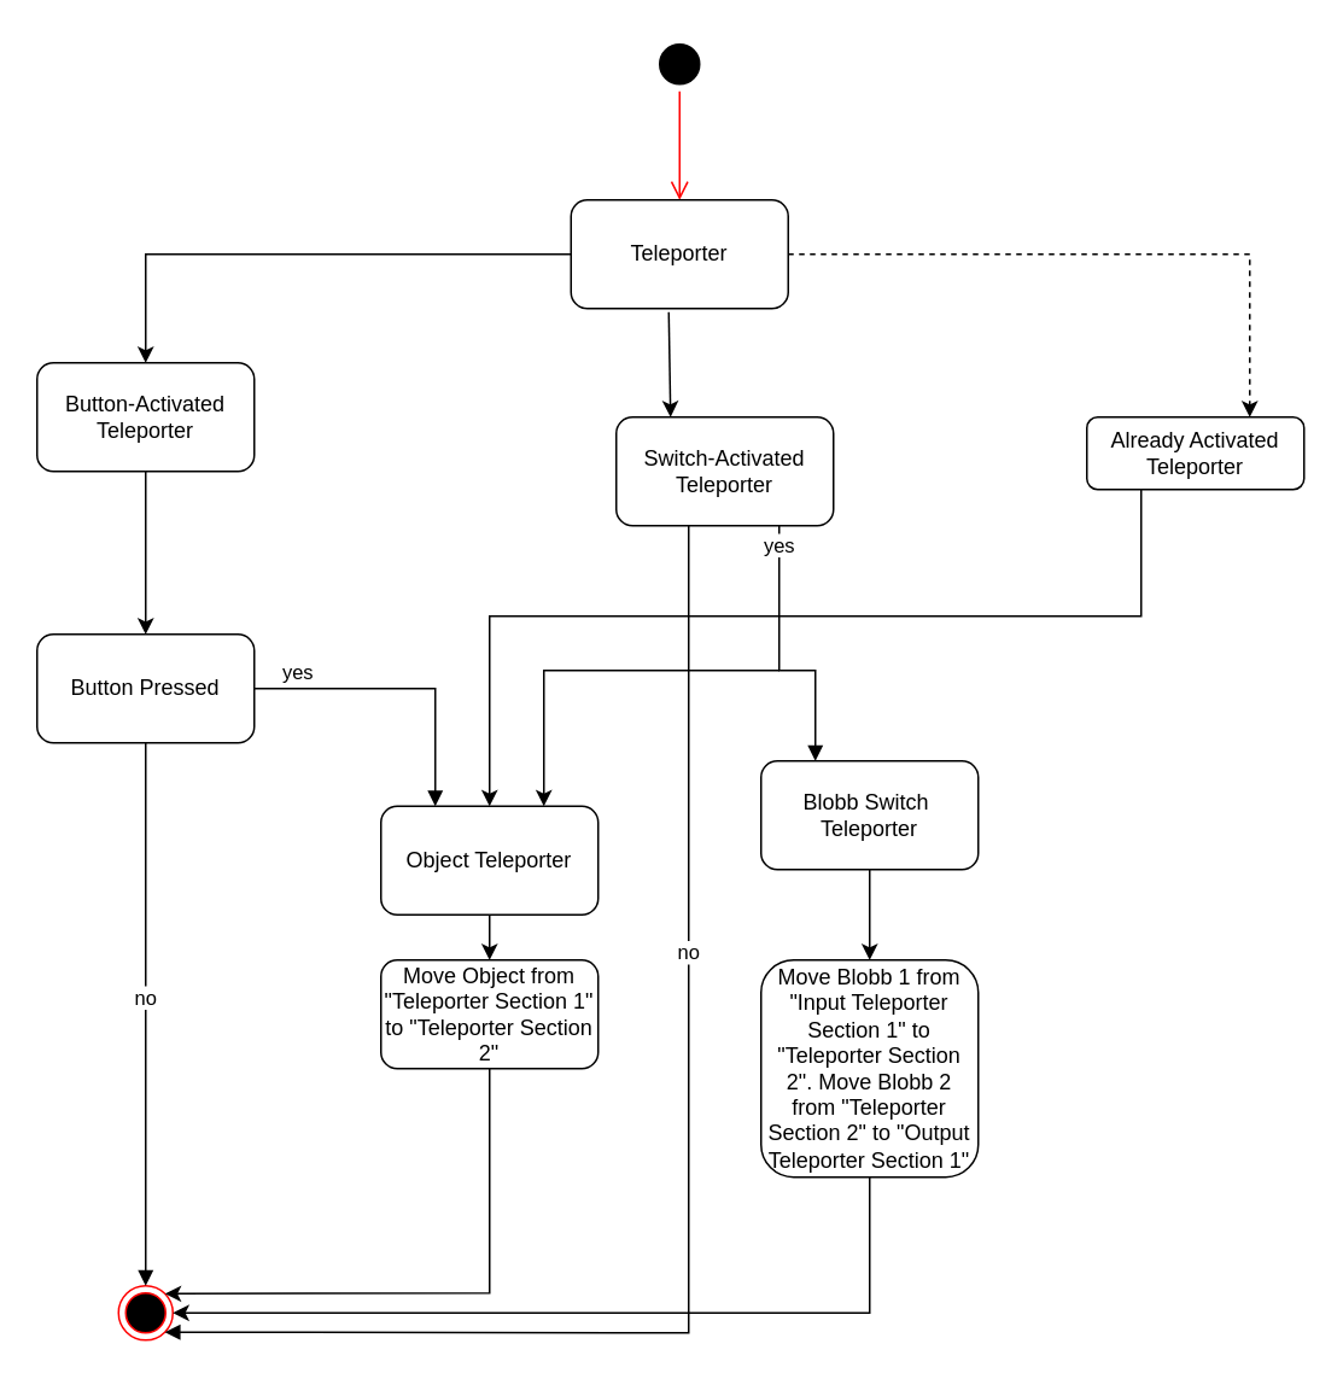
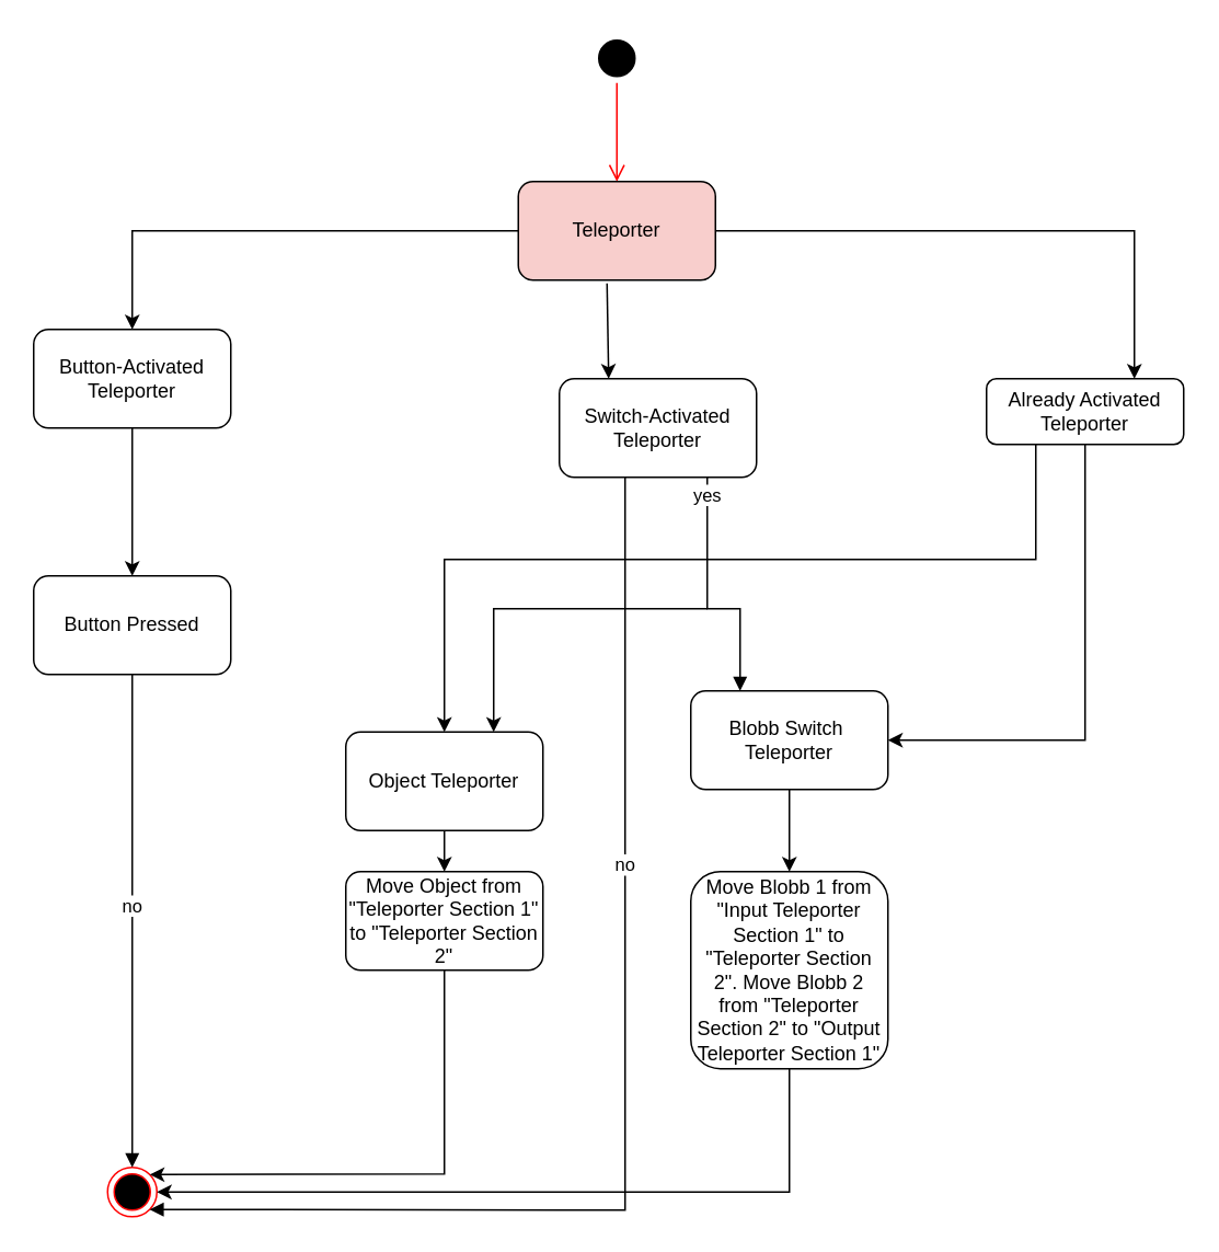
- <mxCell id="4" value="Teleporter" style="rounded=1;whiteSpace=wrap;html=1;" parent="1" vertex="1"><mxGeometry x="315" y="110" width="120" height="60" as="geometry" /></mxCell>
+ <mxCell id="4" value="Teleporter" style="rounded=1;whiteSpace=wrap;html=1;fillColor=#f8cecc;" parent="1" vertex="1"><mxGeometry x="315" y="110" width="120" height="60" as="geometry" /></mxCell>
- <mxCell id="9" value="" style="endArrow=classic;html=1;rounded=0;exitX=1;exitY=0.5;exitDx=0;exitDy=0;entryX=0.75;entryY=0;entryDx=0;entryDy=0;dashed=1;" parent="1" source="4" target="24" edge="1"><mxGeometry width="50" height="50" relative="1" as="geometry"><mxPoint x="330" y="410" as="sourcePoint" /><mxPoint x="380" y="360" as="targetPoint" /><Array as="points"><mxPoint x="500" y="140" /><mxPoint x="690" y="140" /><mxPoint x="690" y="180" /></Array></mxGeometry></mxCell>
+ <mxCell id="9" value="" style="endArrow=classic;html=1;rounded=0;exitX=1;exitY=0.5;exitDx=0;exitDy=0;entryX=0.75;entryY=0;entryDx=0;entryDy=0;" parent="1" source="4" target="24" edge="1"><mxGeometry width="50" height="50" relative="1" as="geometry"><mxPoint x="330" y="410" as="sourcePoint" /><mxPoint x="380" y="360" as="targetPoint" /><Array as="points"><mxPoint x="500" y="140" /><mxPoint x="690" y="140" /><mxPoint x="690" y="180" /></Array></mxGeometry></mxCell>
- <mxCell id="15" value="yes" style="html=1;verticalAlign=bottom;endArrow=block;curved=0;rounded=0;exitX=1;exitY=0.5;exitDx=0;exitDy=0;entryX=0.25;entryY=0;entryDx=0;entryDy=0;" parent="1" source="5" target="11" edge="1"><mxGeometry x="-0.714" width="80" relative="1" as="geometry"><mxPoint x="310" y="540" as="sourcePoint" /><mxPoint x="440" y="380" as="targetPoint" /><Array as="points"><mxPoint x="240" y="380" /></Array><mxPoint as="offset" /></mxGeometry></mxCell>
+ <mxCell id="14" value="" style="endArrow=classic;html=1;rounded=0;exitX=0.5;exitY=1;exitDx=0;exitDy=0;entryX=1;entryY=0.5;entryDx=0;entryDy=0;" parent="1" source="24" target="12" edge="1"><mxGeometry width="50" height="50" relative="1" as="geometry"><mxPoint x="700" y="320" as="sourcePoint" /><mxPoint x="630" y="480" as="targetPoint" /><Array as="points"><mxPoint x="660" y="450" /></Array></mxGeometry></mxCell>
